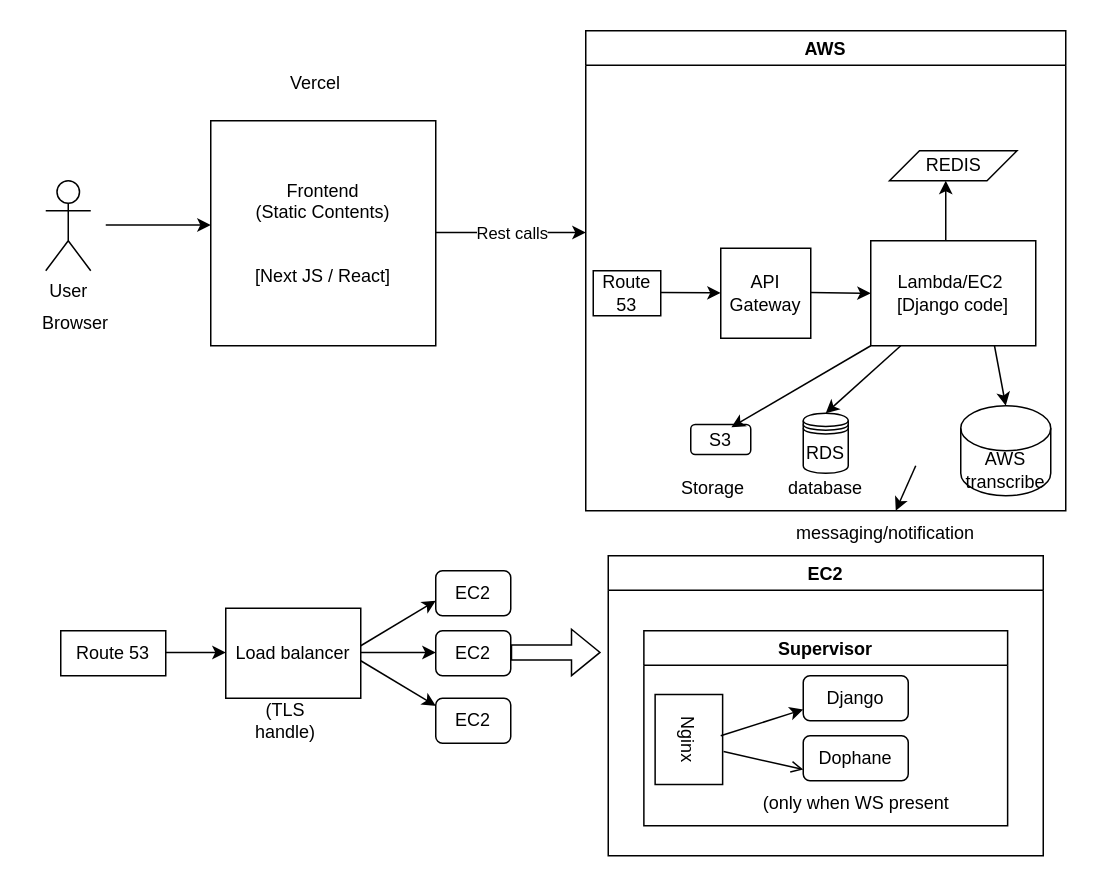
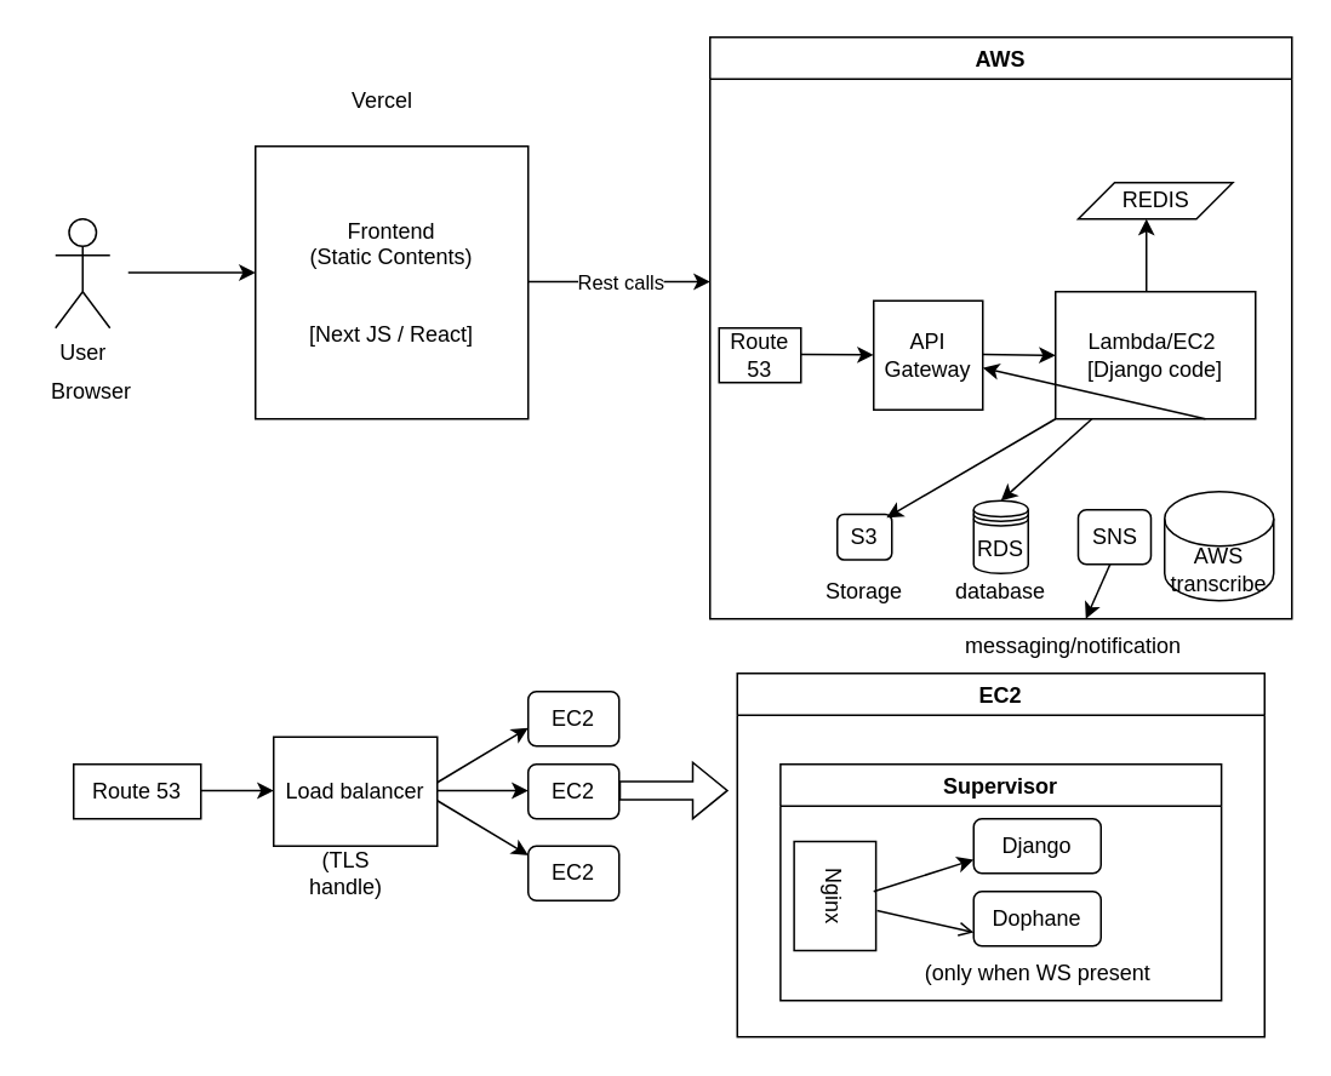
- <mxCell id="18" value="" style="endArrow=classic;html=1;rounded=0;entryX=0.5;entryY=0;entryDx=0;entryDy=0;entryPerimeter=0;exitX=0.75;exitY=1;exitDx=0;exitDy=0;" edge="1" parent="9" source="14" target="16"><mxGeometry width="50" height="50" relative="1" as="geometry"><mxPoint x="210" y="210" as="sourcePoint" /><mxPoint x="210" y="270" as="targetPoint" /></mxGeometry></mxCell>
+ <mxCell id="18" value="" style="endArrow=classic;html=1;rounded=0;exitX=0.75;exitY=1;exitDx=0;exitDy=0;" edge="1" parent="9" source="14" target="12"><mxGeometry width="50" height="50" relative="1" as="geometry"><mxPoint x="210" y="210" as="sourcePoint" /><mxPoint x="210" y="270" as="targetPoint" /></mxGeometry></mxCell>
- <mxCell id="19" value="S3" style="rounded=1;whiteSpace=wrap;html=1;" vertex="1" parent="9"><mxGeometry x="70" y="262.5" width="40" height="20" as="geometry" /></mxCell>
+ <mxCell id="19" value="S3" style="rounded=1;whiteSpace=wrap;html=1;" vertex="1" parent="9"><mxGeometry x="70" y="262.5" width="30" height="25" as="geometry" /></mxCell>
+ <mxCell id="21" value="SNS" style="rounded=1;whiteSpace=wrap;html=1;" vertex="1" parent="9"><mxGeometry x="202.5" y="260" width="40" height="30" as="geometry" /></mxCell>
